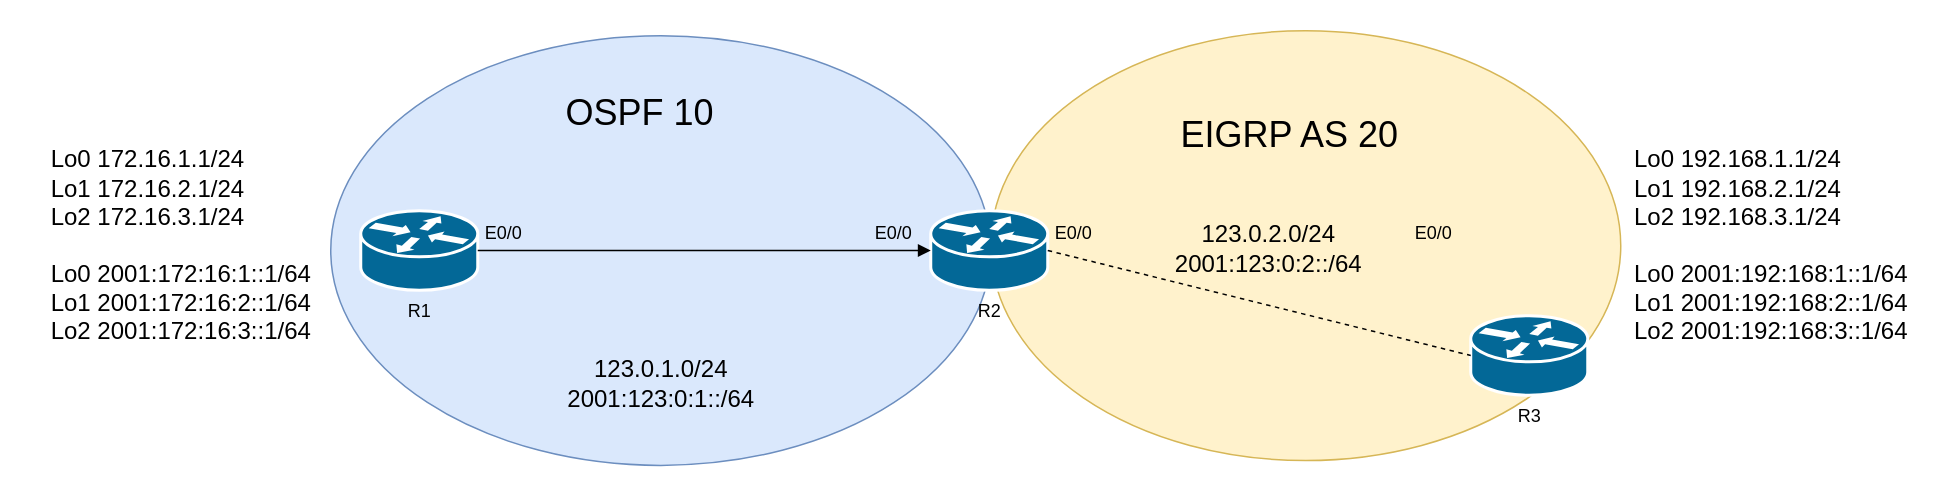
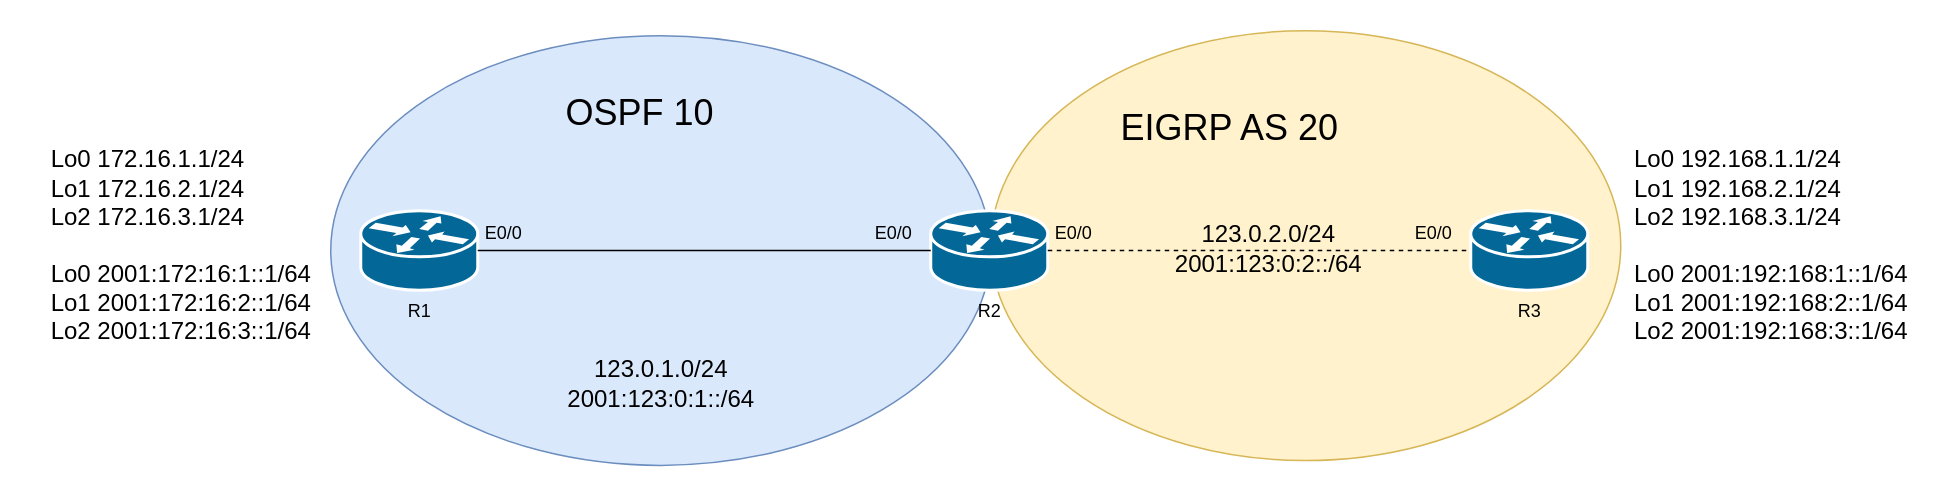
- <mxCell id="10" value="&lt;font style=&quot;font-size: 24px;&quot;&gt;EIGRP AS 20&lt;/font&gt;" style="text;html=1;align=left;verticalAlign=middle;resizable=0;points=[];autosize=1;strokeColor=none;fillColor=none;" vertex="1" parent="1"><mxGeometry x="785" y="70" width="170" height="40" as="geometry" /></mxCell>
+ <mxCell id="10" value="&lt;font style=&quot;font-size: 24px;&quot;&gt;EIGRP AS 20&lt;/font&gt;" style="text;html=1;align=left;verticalAlign=middle;resizable=0;points=[];autosize=1;strokeColor=none;fillColor=none;" vertex="1" parent="1"><mxGeometry x="745" y="65" width="170" height="40" as="geometry" /></mxCell>
- <mxCell id="7" value="" style="endArrow=block;html=1;rounded=0;exitX=1;exitY=0.5;exitDx=0;exitDy=0;exitPerimeter=0;entryX=0;entryY=0.5;entryDx=0;entryDy=0;entryPerimeter=0;" edge="1" parent="1" source="6" target="4"><mxGeometry width="50" height="50" relative="1" as="geometry"><mxPoint x="630" y="190" as="sourcePoint" /><mxPoint x="680" y="140" as="targetPoint" /></mxGeometry></mxCell>
+ <mxCell id="7" value="" style="endArrow=none;html=1;rounded=0;exitX=1;exitY=0.5;exitDx=0;exitDy=0;exitPerimeter=0;entryX=0;entryY=0.5;entryDx=0;entryDy=0;entryPerimeter=0;" edge="1" parent="1" source="6" target="4"><mxGeometry width="50" height="50" relative="1" as="geometry"><mxPoint x="630" y="190" as="sourcePoint" /><mxPoint x="680" y="140" as="targetPoint" /></mxGeometry></mxCell>
- <mxCell id="5" value="R3" style="shape=mxgraph.cisco.routers.router;sketch=0;html=1;pointerEvents=1;dashed=0;fillColor=#036897;strokeColor=#ffffff;strokeWidth=2;verticalLabelPosition=bottom;verticalAlign=top;align=center;outlineConnect=0;" vertex="1" parent="1"><mxGeometry x="980" y="210" width="78" height="53" as="geometry" /></mxCell>
+ <mxCell id="5" value="R3" style="shape=mxgraph.cisco.routers.router;sketch=0;html=1;pointerEvents=1;dashed=0;fillColor=#036897;strokeColor=#ffffff;strokeWidth=2;verticalLabelPosition=bottom;verticalAlign=top;align=center;outlineConnect=0;" vertex="1" parent="1"><mxGeometry x="980" y="140" width="78" height="53" as="geometry" /></mxCell>
